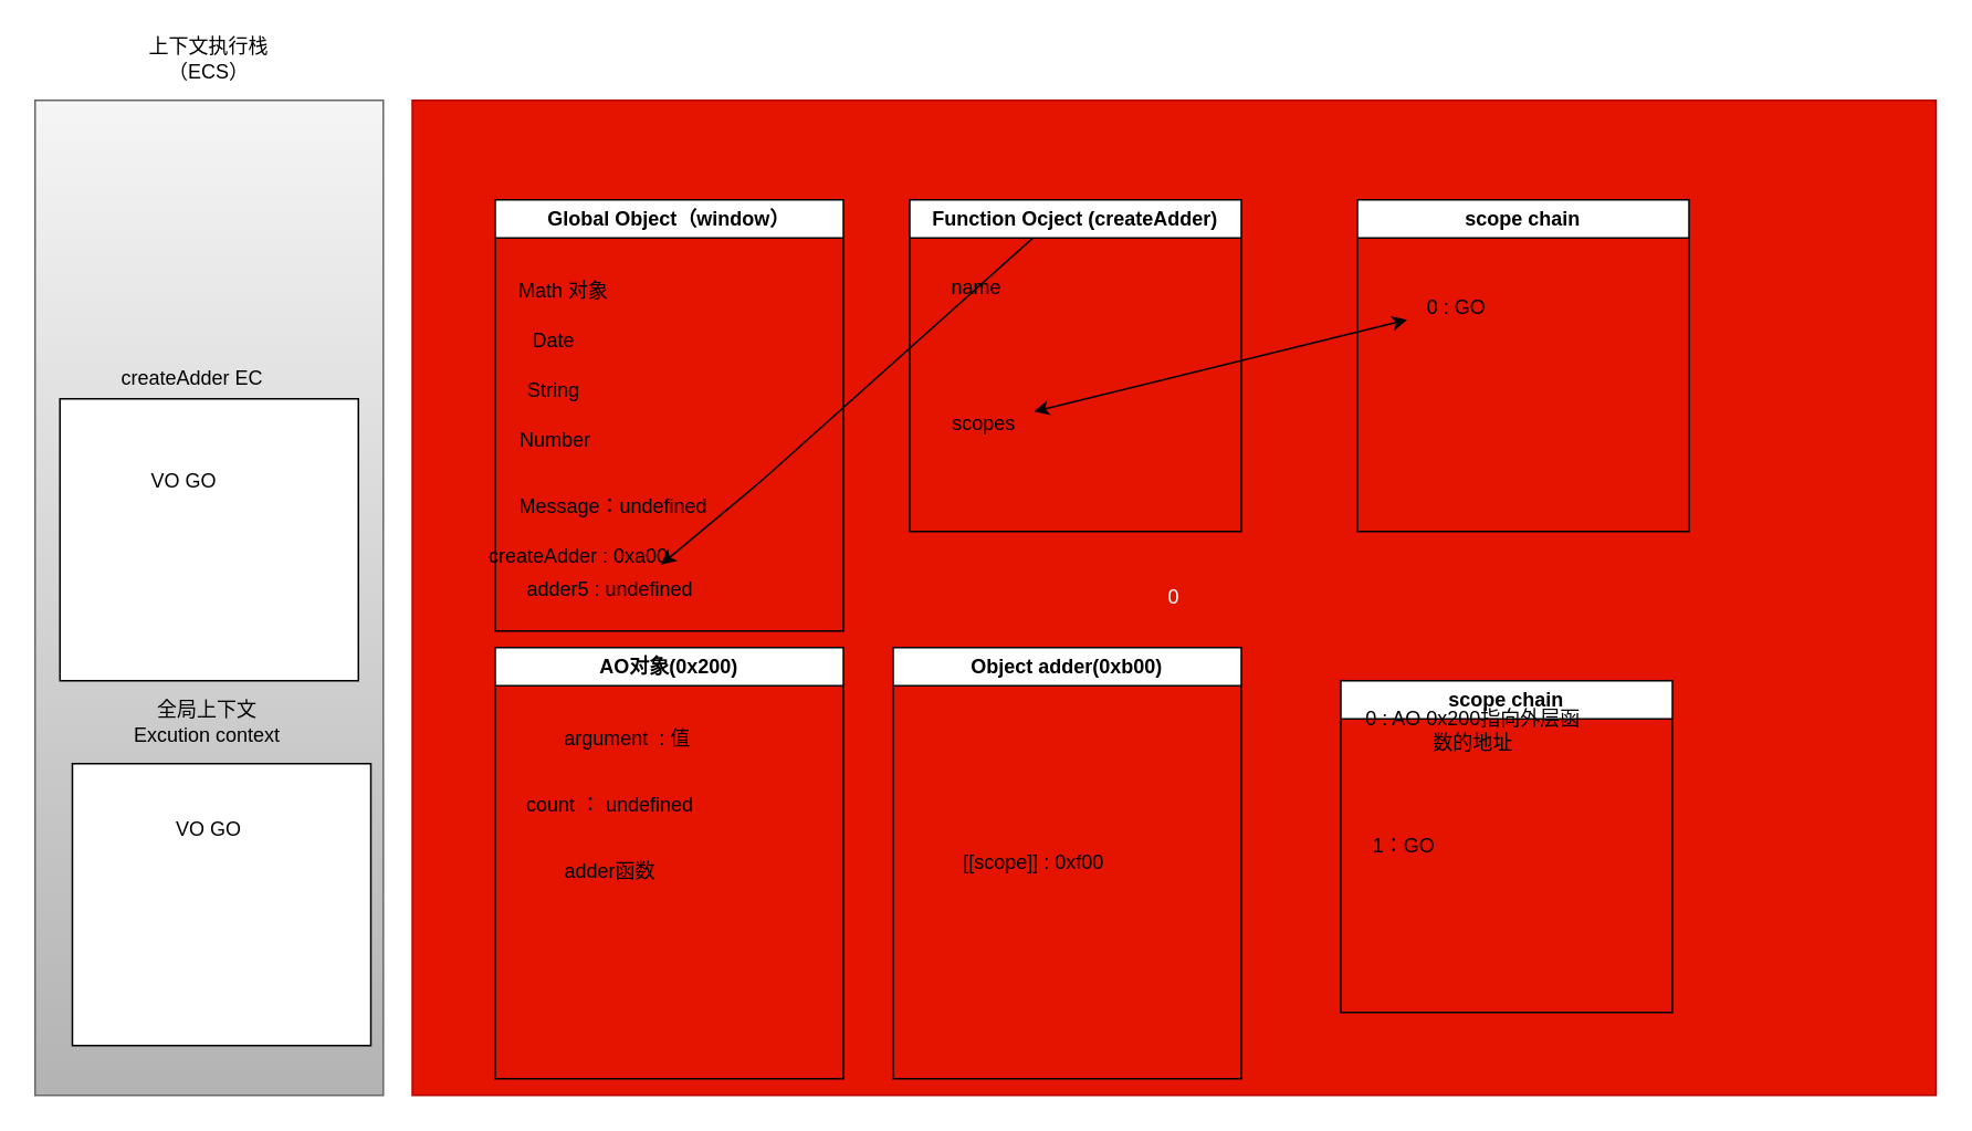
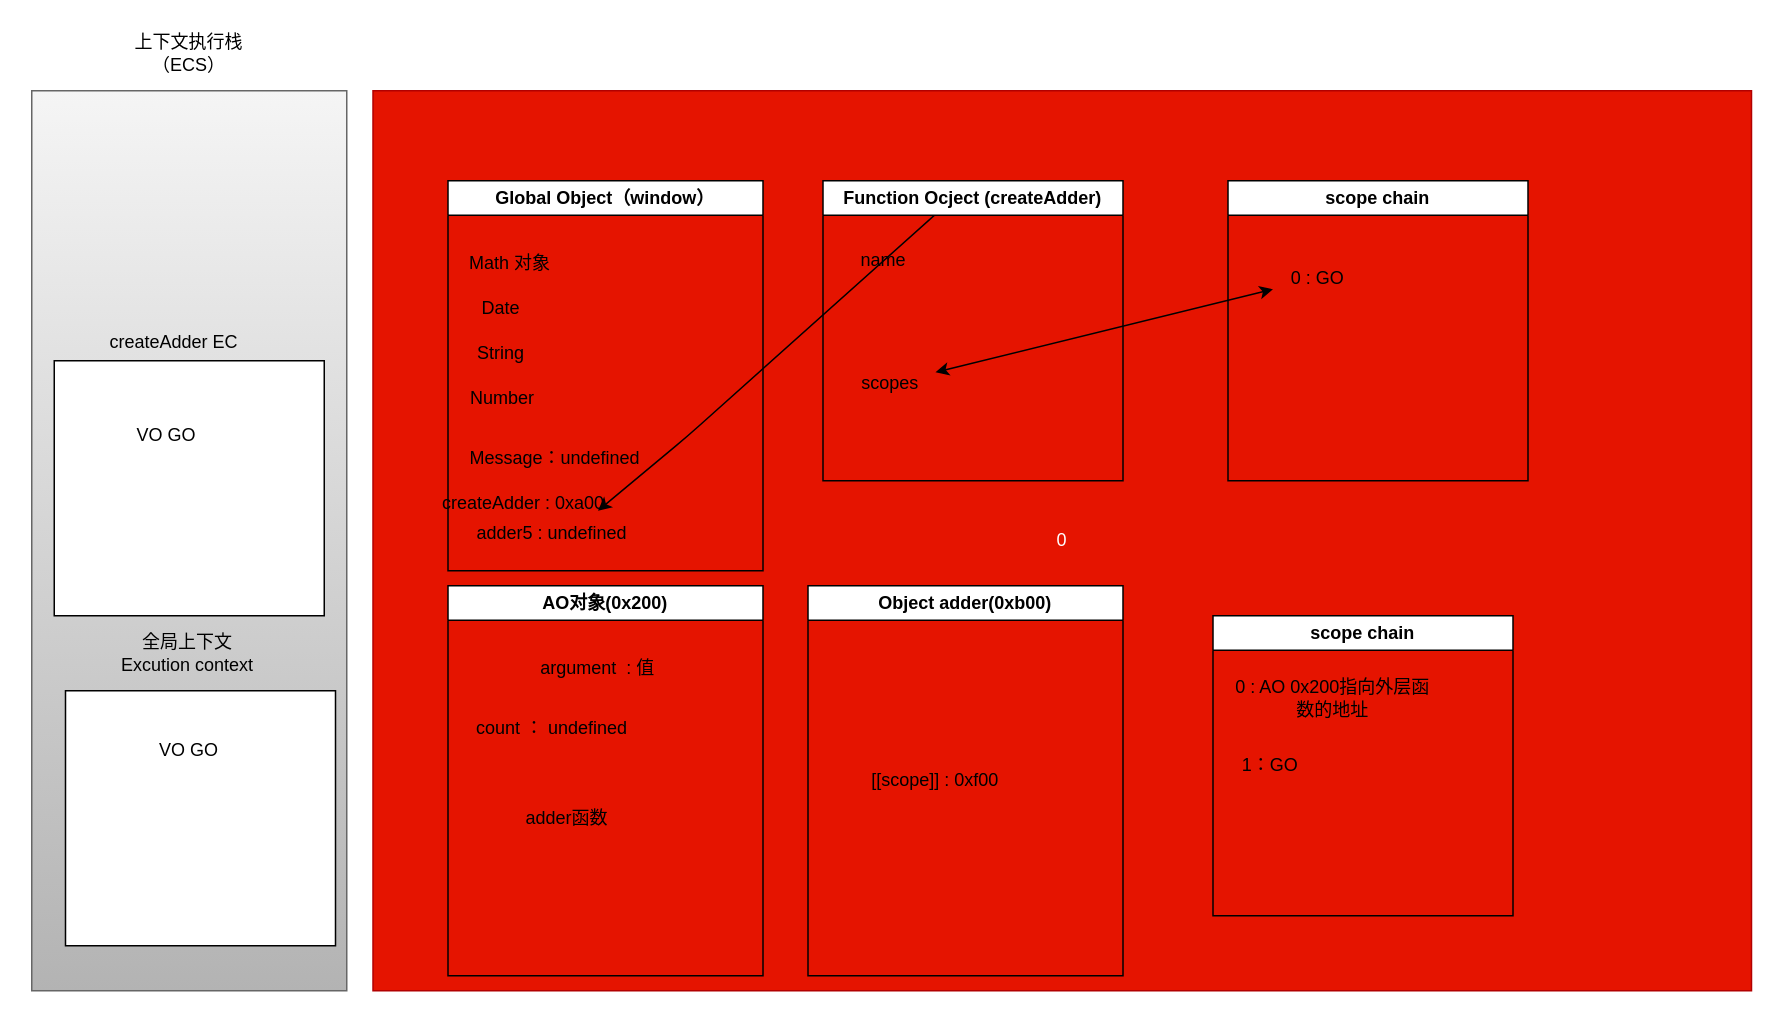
- <mxCell id="37" value="0 : AO 0x200&lt;span style=&quot;background-color: transparent;&quot;&gt;&lt;font style=&quot;color: light-dark(rgb(0, 0, 0), rgb(255, 240, 239));&quot;&gt;指向外层函数的地址&lt;/font&gt;&lt;/span&gt;" style="text;html=1;align=center;verticalAlign=middle;whiteSpace=wrap;rounded=0;" vertex="1" parent="1"><mxGeometry x="818" y="425" width="140" height="30" as="geometry" /></mxCell>
+ <mxCell id="37" value="0 : AO 0x200&lt;span style=&quot;background-color: transparent;&quot;&gt;&lt;font style=&quot;color: light-dark(rgb(0, 0, 0), rgb(255, 240, 239));&quot;&gt;指向外层函数的地址&lt;/font&gt;&lt;/span&gt;" style="text;html=1;align=center;verticalAlign=middle;whiteSpace=wrap;rounded=0;" vertex="1" parent="1"><mxGeometry x="818" y="450" width="140" height="30" as="geometry" /></mxCell>
- <mxCell id="31" value="argument&amp;nbsp; : 值" style="text;html=1;align=center;verticalAlign=middle;whiteSpace=wrap;rounded=0;" vertex="1" parent="1"><mxGeometry x="308" y="430" width="140" height="30" as="geometry" /></mxCell>
+ <mxCell id="31" value="argument&amp;nbsp; : 值" style="text;html=1;align=center;verticalAlign=middle;whiteSpace=wrap;rounded=0;" vertex="1" parent="1"><mxGeometry x="328" y="430" width="140" height="30" as="geometry" /></mxCell>
- <mxCell id="30" value="adder函数" style="text;html=1;align=center;verticalAlign=middle;whiteSpace=wrap;rounded=0;" vertex="1" parent="27"><mxGeometry y="120" width="139" height="30" as="geometry" /></mxCell>
+ <mxCell id="30" value="adder函数" style="text;html=1;align=center;verticalAlign=middle;whiteSpace=wrap;rounded=0;" vertex="1" parent="27"><mxGeometry x="10" y="140" width="139" height="30" as="geometry" /></mxCell>
